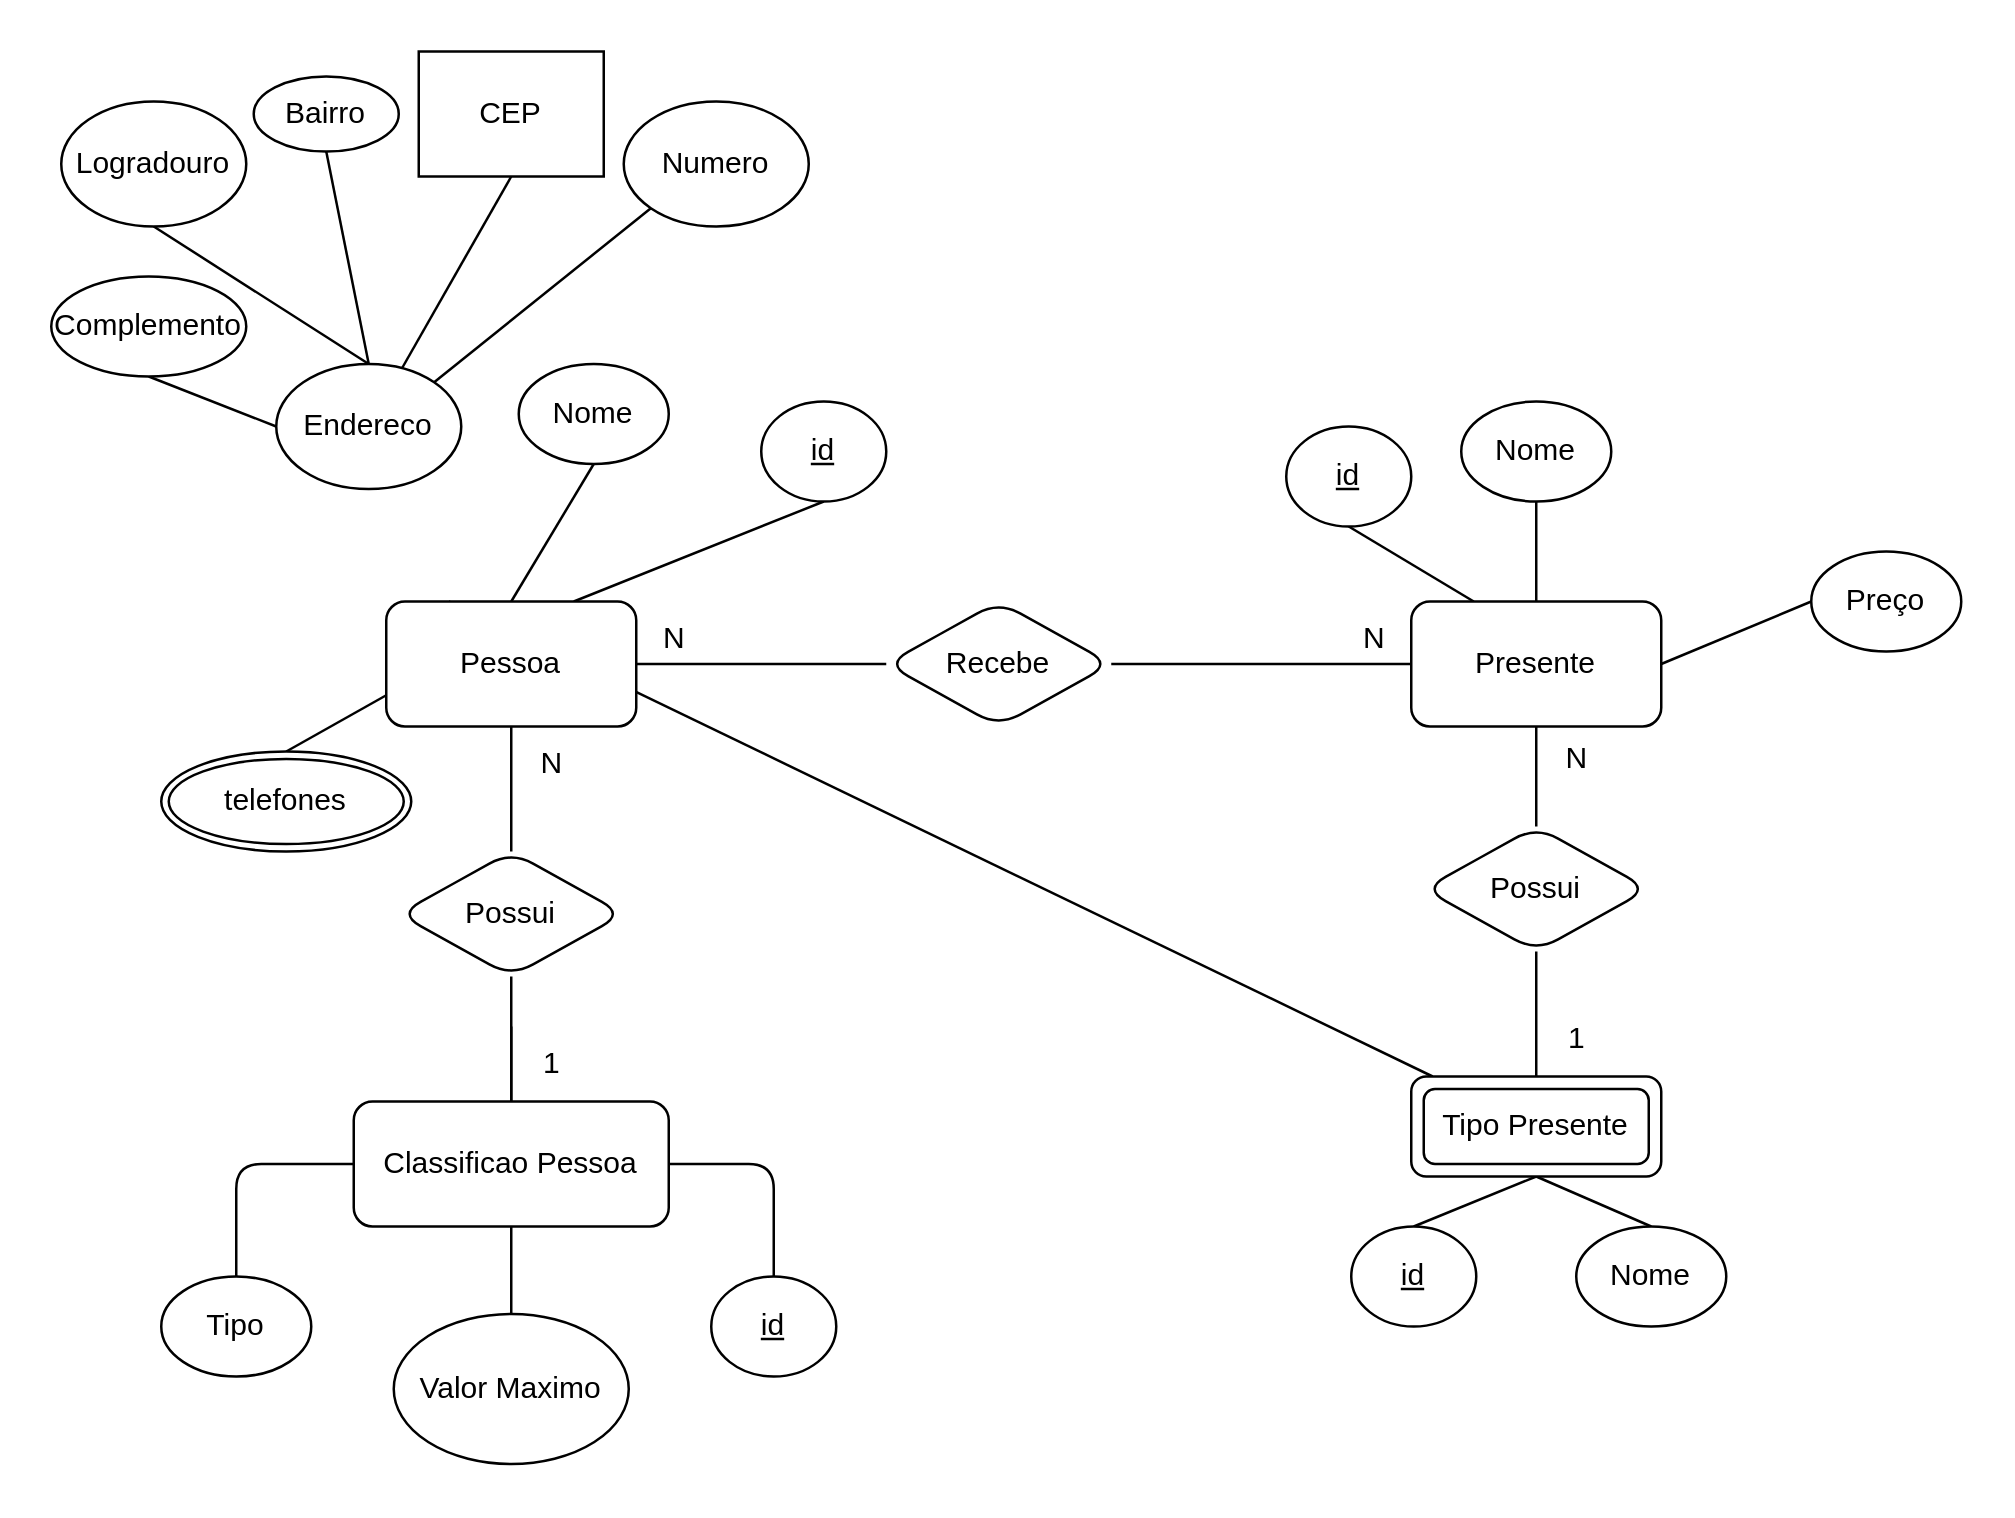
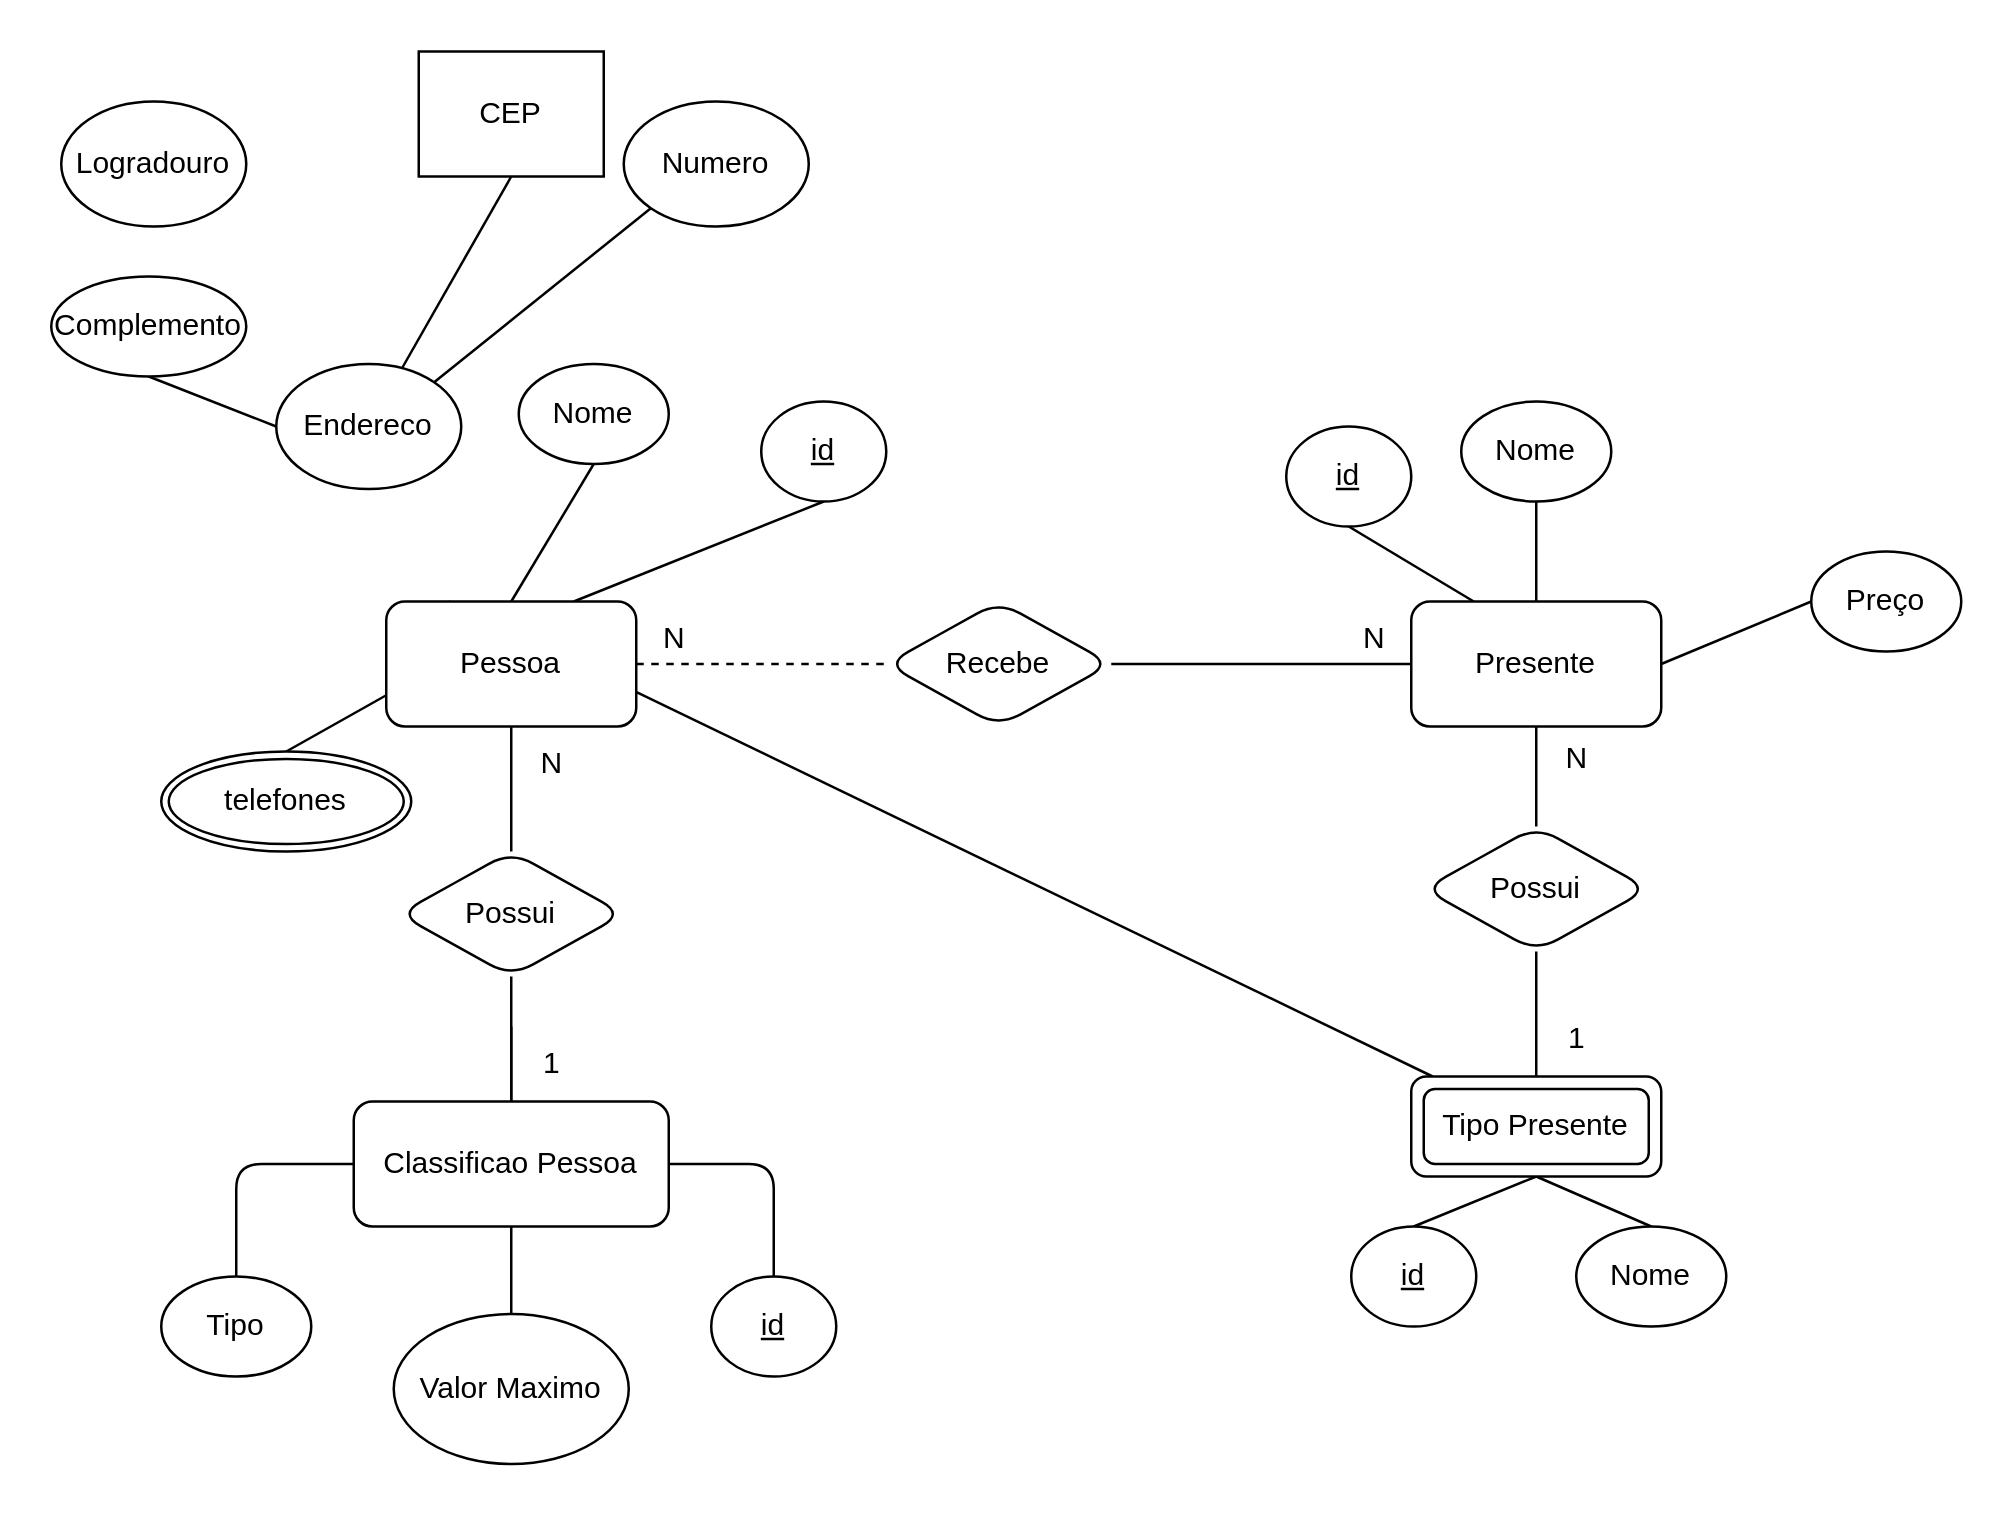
- <mxCell id="47" value="Bairro" style="ellipse;whiteSpace=wrap;html=1;rounded=1;labelBackgroundColor=none;" vertex="1" parent="1"><mxGeometry x="101" y="30" width="58" height="30" as="geometry" /></mxCell>
- <mxCell id="39" style="rounded=1;hachureGap=4;orthogonalLoop=1;jettySize=auto;html=1;exitX=0.5;exitY=0;exitDx=0;exitDy=0;entryX=0.5;entryY=1;entryDx=0;entryDy=0;fontFamily=Architects Daughter;fontSource=https%3A%2F%2Ffonts.googleapis.com%2Fcss%3Ffamily%3DArchitects%2BDaughter;fontColor=default;endArrow=none;startFill=0;labelBackgroundColor=none;" edge="1" parent="1" source="42" target="47"><mxGeometry relative="1" as="geometry" /></mxCell>
- <mxCell id="38" style="rounded=1;hachureGap=4;orthogonalLoop=1;jettySize=auto;html=1;exitX=0.5;exitY=0;exitDx=0;exitDy=0;entryX=0.5;entryY=1;entryDx=0;entryDy=0;fontFamily=Architects Daughter;fontSource=https%3A%2F%2Ffonts.googleapis.com%2Fcss%3Ffamily%3DArchitects%2BDaughter;fontColor=default;endArrow=none;startFill=0;labelBackgroundColor=none;" edge="1" parent="1" source="42" target="43"><mxGeometry relative="1" as="geometry" /></mxCell>
- <mxCell id="12" style="edgeStyle=orthogonalEdgeStyle;rounded=1;orthogonalLoop=1;jettySize=auto;html=1;entryX=0;entryY=0.5;entryDx=0;entryDy=0;endArrow=none;startFill=0;labelBackgroundColor=none;fontColor=default;" parent="1" source="17" target="11" edge="1"><mxGeometry relative="1" as="geometry" /></mxCell>
+ <mxCell id="12" style="edgeStyle=orthogonalEdgeStyle;rounded=1;orthogonalLoop=1;jettySize=auto;html=1;entryX=0;entryY=0.5;entryDx=0;entryDy=0;endArrow=none;startFill=0;labelBackgroundColor=none;fontColor=default;dashed=1;" parent="1" source="17" target="11" edge="1"><mxGeometry relative="1" as="geometry" /></mxCell>
